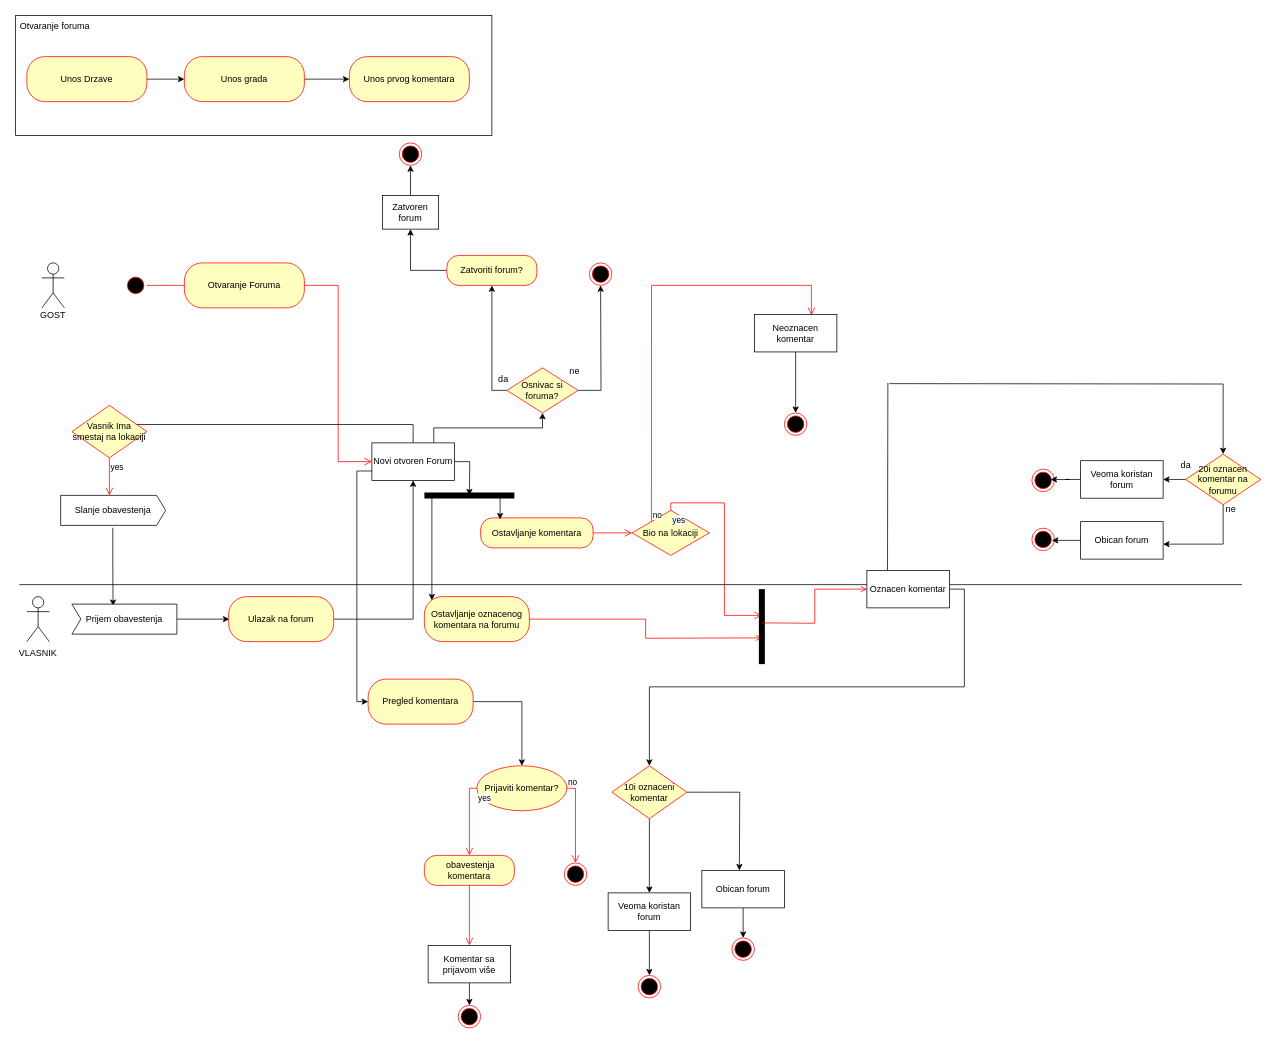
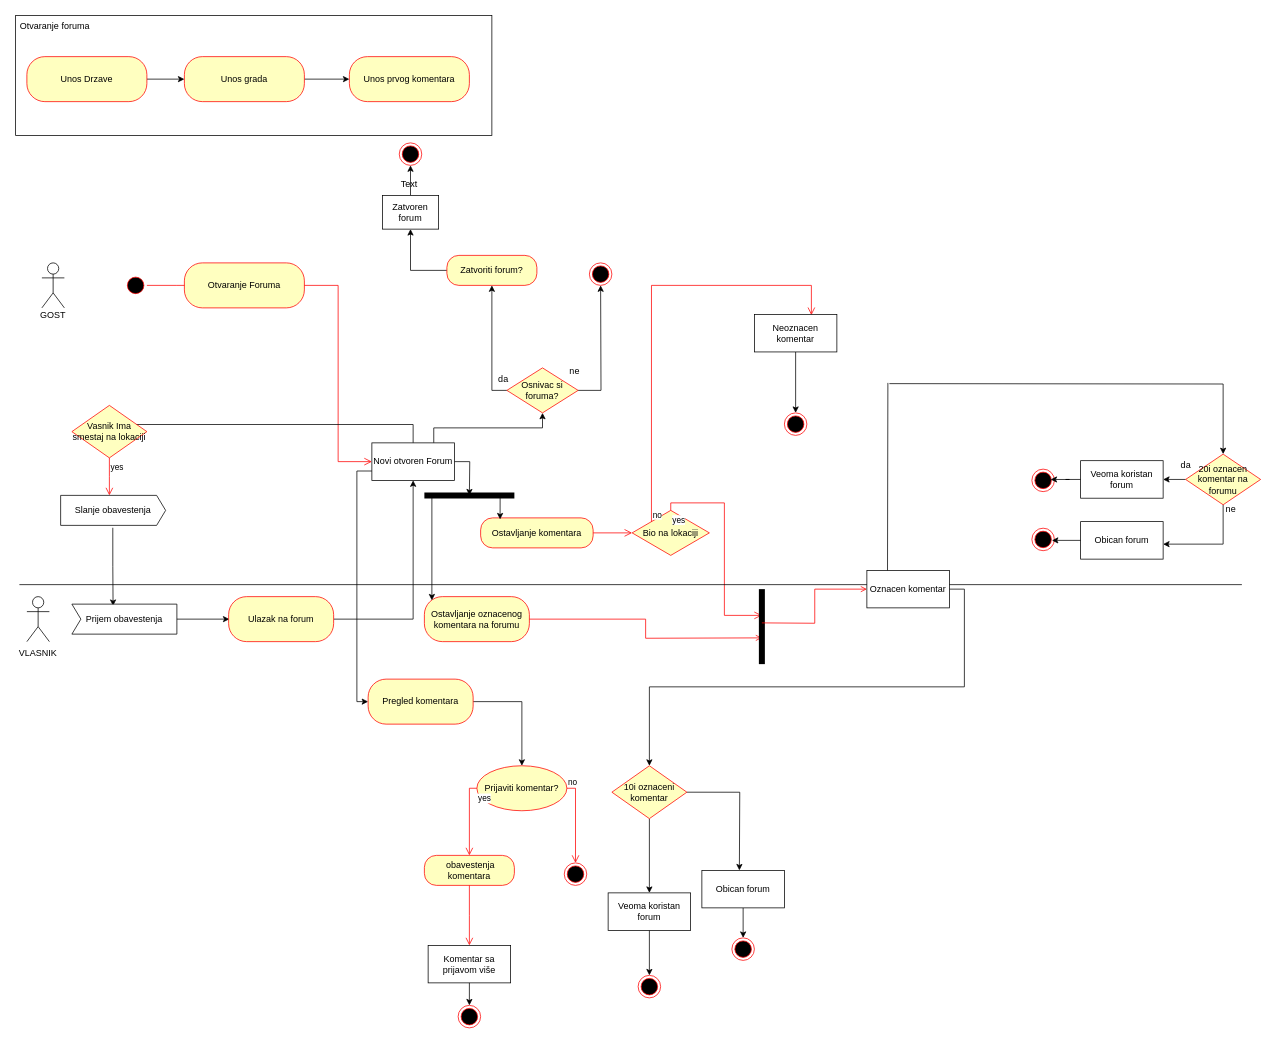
+ <mxCell id="88" value="Text" style="text;html=1;align=center;verticalAlign=middle;whiteSpace=wrap;rounded=0;" vertex="1" parent="1"><mxGeometry x="515" y="230" width="60" height="30" as="geometry" /></mxCell>
